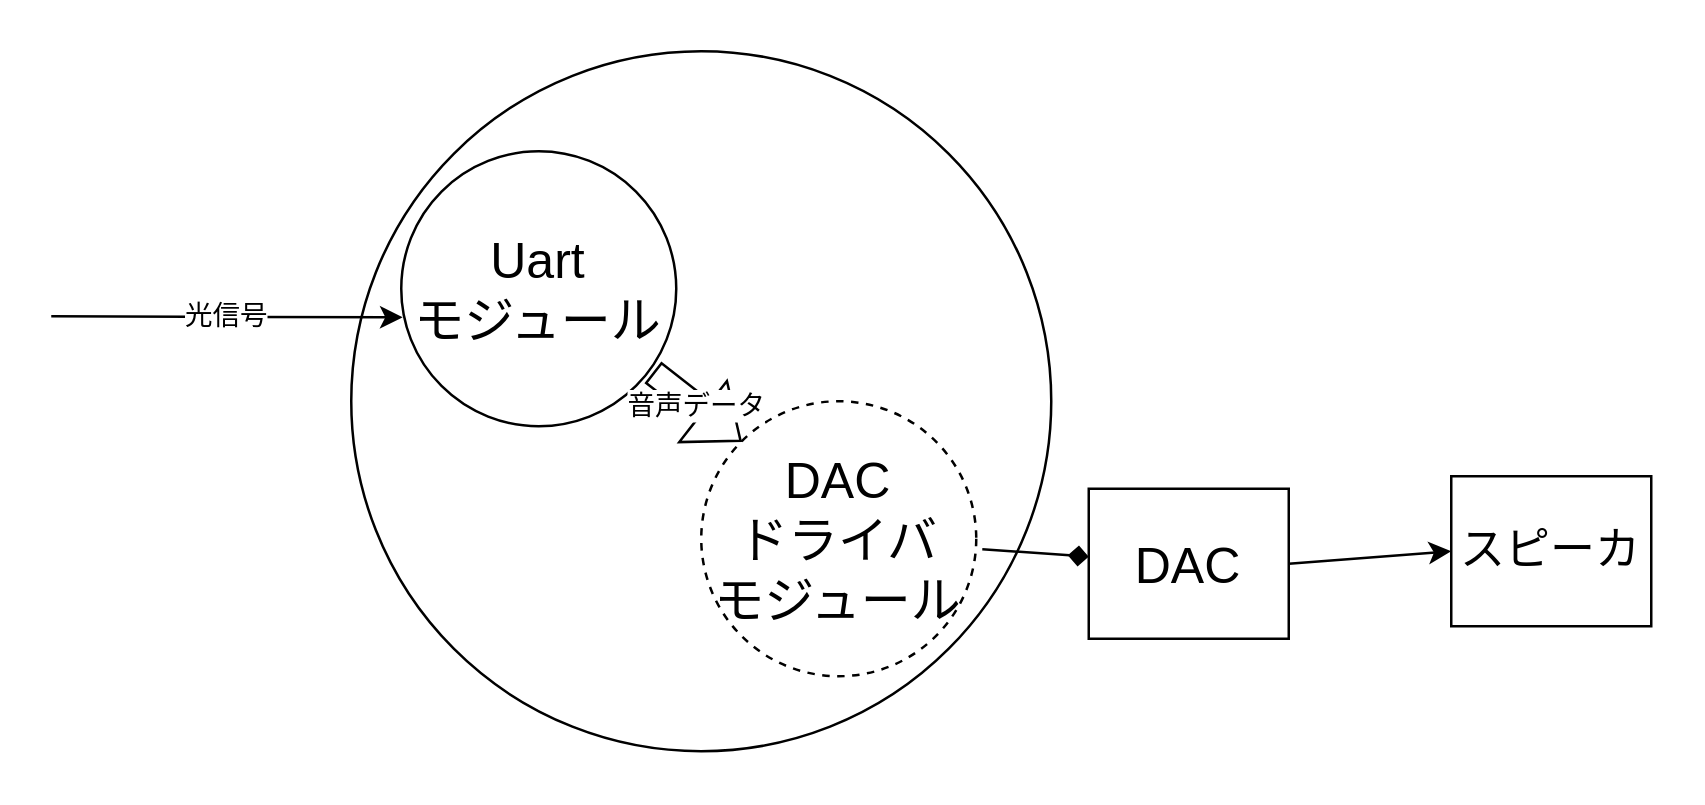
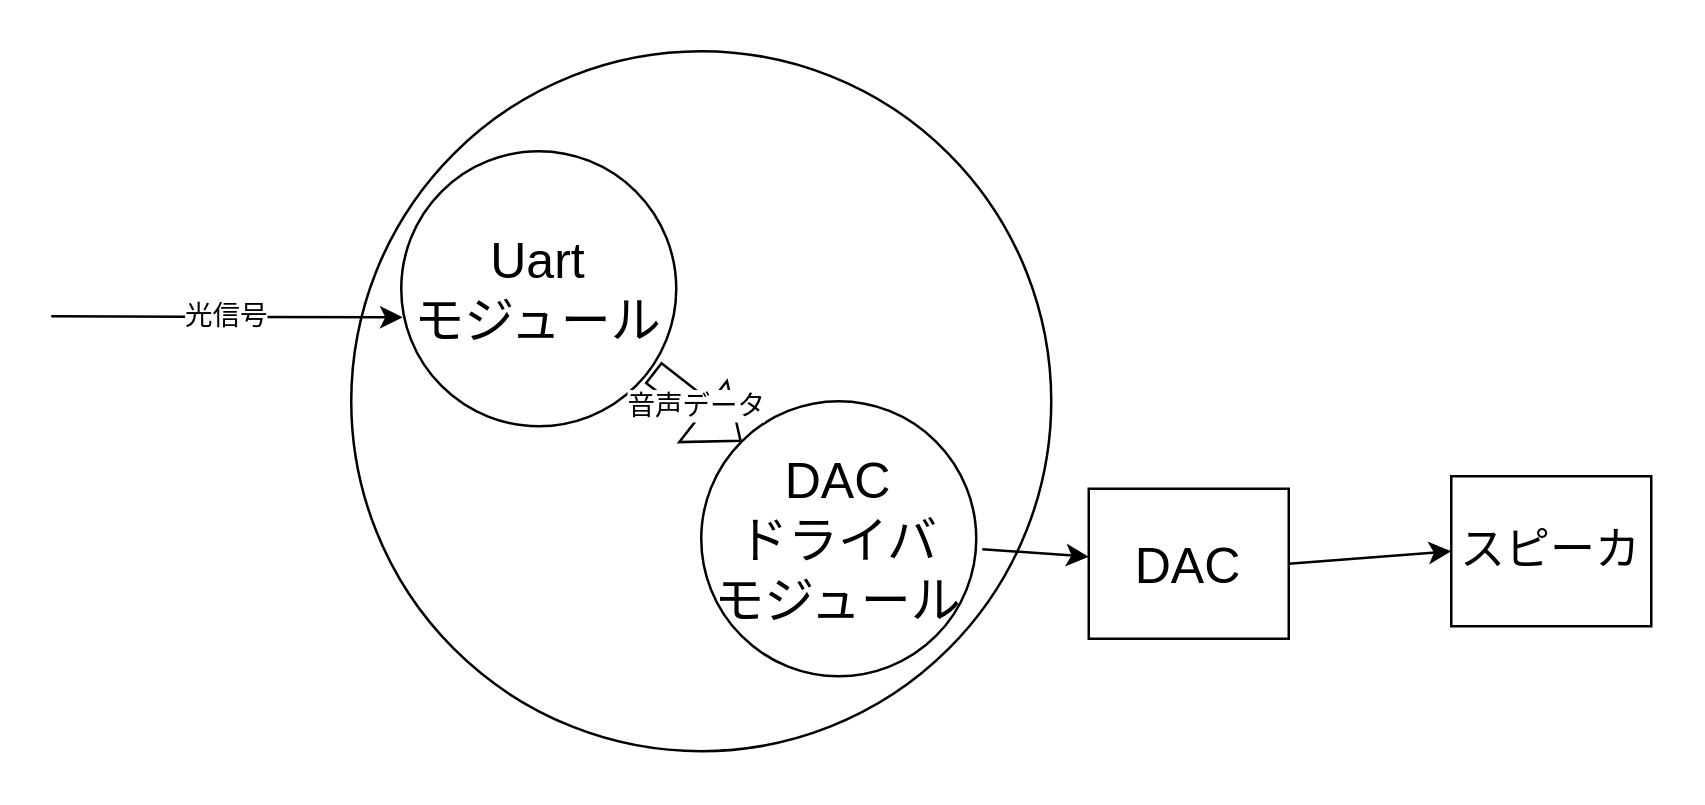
- <mxCell id="4" value="&lt;font style=&quot;font-size: 20px;&quot;&gt;DAC&lt;/font&gt;&lt;div&gt;&lt;font style=&quot;font-size: 20px;&quot;&gt;ドライバ&lt;/font&gt;&lt;div&gt;&lt;font style=&quot;font-size: 20px;&quot;&gt;モジュール&lt;/font&gt;&lt;/div&gt;&lt;/div&gt;" style="ellipse;whiteSpace=wrap;html=1;aspect=fixed;dashed=1;" vertex="1" parent="1"><mxGeometry x="280" y="160" width="110" height="110" as="geometry" /></mxCell>
+ <mxCell id="4" value="&lt;font style=&quot;font-size: 20px;&quot;&gt;DAC&lt;/font&gt;&lt;div&gt;&lt;font style=&quot;font-size: 20px;&quot;&gt;ドライバ&lt;/font&gt;&lt;div&gt;&lt;font style=&quot;font-size: 20px;&quot;&gt;モジュール&lt;/font&gt;&lt;/div&gt;&lt;/div&gt;" style="ellipse;whiteSpace=wrap;html=1;aspect=fixed;" vertex="1" parent="1"><mxGeometry x="280" y="160" width="110" height="110" as="geometry" /></mxCell>
- <mxCell id="7" value="" style="endArrow=diamond;html=1;rounded=0;exitX=1.022;exitY=0.538;exitDx=0;exitDy=0;exitPerimeter=0;" edge="1" parent="1" source="4" target="8"><mxGeometry width="50" height="50" relative="1" as="geometry"><mxPoint x="260" y="230" as="sourcePoint" /><mxPoint x="460" y="220" as="targetPoint" /></mxGeometry></mxCell>
+ <mxCell id="7" value="" style="endArrow=classic;html=1;rounded=0;exitX=1.022;exitY=0.538;exitDx=0;exitDy=0;exitPerimeter=0;" edge="1" parent="1" source="4" target="8"><mxGeometry width="50" height="50" relative="1" as="geometry"><mxPoint x="260" y="230" as="sourcePoint" /><mxPoint x="460" y="220" as="targetPoint" /></mxGeometry></mxCell>
